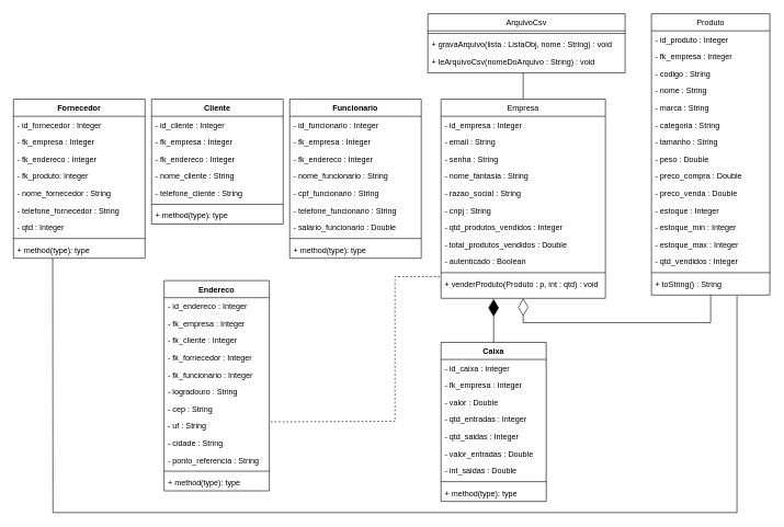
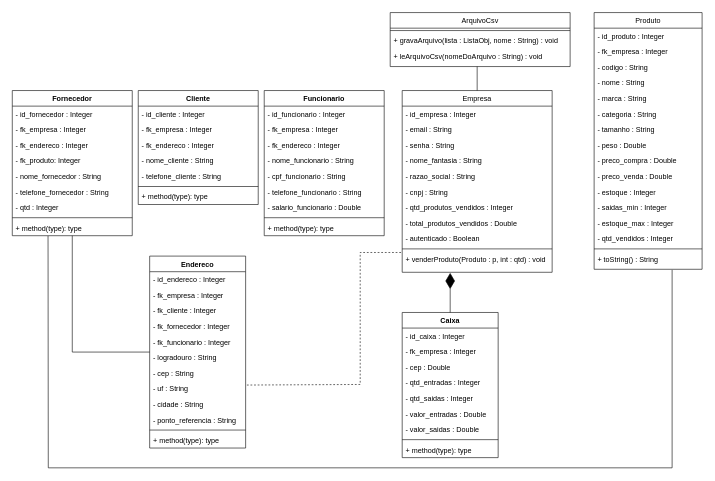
- <mxCell id="14" value="- estoque_min : Integer" style="text;align=left;verticalAlign=top;spacingLeft=4;spacingRight=4;overflow=hidden;rotatable=0;points=[[0,0.5],[1,0.5]];portConstraint=eastwest;rounded=0;shadow=0;html=0;" parent="2" vertex="1"><mxGeometry y="312" width="180" height="26" as="geometry" /></mxCell>
+ <mxCell id="14" value="- saidas_min : Integer" style="text;align=left;verticalAlign=top;spacingLeft=4;spacingRight=4;overflow=hidden;rotatable=0;points=[[0,0.5],[1,0.5]];portConstraint=eastwest;rounded=0;shadow=0;html=0;" parent="2" vertex="1"><mxGeometry y="312" width="180" height="26" as="geometry" /></mxCell>
- <mxCell id="19" value="" style="endArrow=diamondThin;endFill=0;endSize=24;html=1;rounded=0;" parent="1" source="2" target="20" edge="1"><mxGeometry width="160" relative="1" as="geometry"><mxPoint x="480" y="560" as="sourcePoint" /><mxPoint x="480" y="474" as="targetPoint" /><Array as="points"><mxPoint x="1080" y="490" /><mxPoint x="795" y="490" /></Array></mxGeometry></mxCell>
+ <mxCell id="89" value="" style="endArrow=none;html=1;rounded=0;" parent="1" source="46" target="36" edge="1"><mxGeometry width="50" height="50" relative="1" as="geometry"><mxPoint x="590" y="456" as="sourcePoint" /><mxPoint x="640" y="406" as="targetPoint" /><Array as="points"><mxPoint x="120" y="586" /></Array></mxGeometry></mxCell>
- <mxCell id="70" value="- valor : Double" style="text;strokeColor=none;fillColor=none;align=left;verticalAlign=top;spacingLeft=4;spacingRight=4;overflow=hidden;rotatable=0;points=[[0,0.5],[1,0.5]];portConstraint=eastwest;" parent="67" vertex="1"><mxGeometry y="78" width="160" height="26" as="geometry" /></mxCell>
+ <mxCell id="70" value="- cep : Double" style="text;strokeColor=none;fillColor=none;align=left;verticalAlign=top;spacingLeft=4;spacingRight=4;overflow=hidden;rotatable=0;points=[[0,0.5],[1,0.5]];portConstraint=eastwest;" parent="67" vertex="1"><mxGeometry y="78" width="160" height="26" as="geometry" /></mxCell>
- <mxCell id="74" value="- int_saidas : Double" style="text;strokeColor=none;fillColor=none;align=left;verticalAlign=top;spacingLeft=4;spacingRight=4;overflow=hidden;rotatable=0;points=[[0,0.5],[1,0.5]];portConstraint=eastwest;" parent="67" vertex="1"><mxGeometry y="182" width="160" height="26" as="geometry" /></mxCell>
+ <mxCell id="74" value="- valor_saidas : Double" style="text;strokeColor=none;fillColor=none;align=left;verticalAlign=top;spacingLeft=4;spacingRight=4;overflow=hidden;rotatable=0;points=[[0,0.5],[1,0.5]];portConstraint=eastwest;" parent="67" vertex="1"><mxGeometry y="182" width="160" height="26" as="geometry" /></mxCell>
